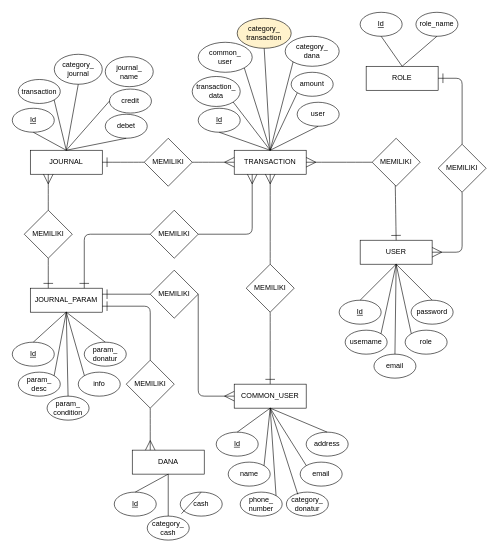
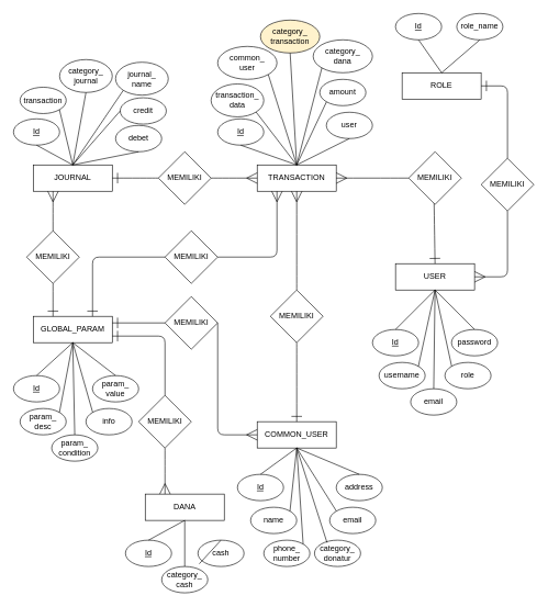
+ <mxCell id="96" value="" style="endArrow=none;html=1;startSize=14;endSize=14;sourcePerimeterSpacing=8;targetPerimeterSpacing=8;entryX=0;entryY=1;entryDx=0;entryDy=0;exitX=0.5;exitY=0;exitDx=0;exitDy=0;" parent="1" source="8" target="91" edge="1"><mxGeometry width="50" height="50" relative="1" as="geometry"><mxPoint x="120" y="260" as="sourcePoint" /><mxPoint x="150" y="120" as="targetPoint" /></mxGeometry></mxCell>
- <mxCell id="6" value="JOURNAL_PARAM" style="rounded=0;whiteSpace=wrap;html=1;hachureGap=4;pointerEvents=0;" parent="1" vertex="1"><mxGeometry x="50" y="480" width="120" height="40" as="geometry" /></mxCell>
+ <mxCell id="6" value="GLOBAL_PARAM" style="rounded=0;whiteSpace=wrap;html=1;hachureGap=4;pointerEvents=0;" parent="1" vertex="1"><mxGeometry x="50" y="480" width="120" height="40" as="geometry" /></mxCell>
- <mxCell id="38" value="&lt;span&gt;param_&lt;br&gt;donatur&lt;br&gt;&lt;/span&gt;" style="ellipse;whiteSpace=wrap;html=1;hachureGap=4;pointerEvents=0;fontStyle=0" parent="1" vertex="1"><mxGeometry x="140" y="570" width="70" height="40" as="geometry" /></mxCell>
+ <mxCell id="38" value="&lt;span&gt;param_&lt;br&gt;value&lt;br&gt;&lt;/span&gt;" style="ellipse;whiteSpace=wrap;html=1;hachureGap=4;pointerEvents=0;fontStyle=0" parent="1" vertex="1"><mxGeometry x="140" y="570" width="70" height="40" as="geometry" /></mxCell>
